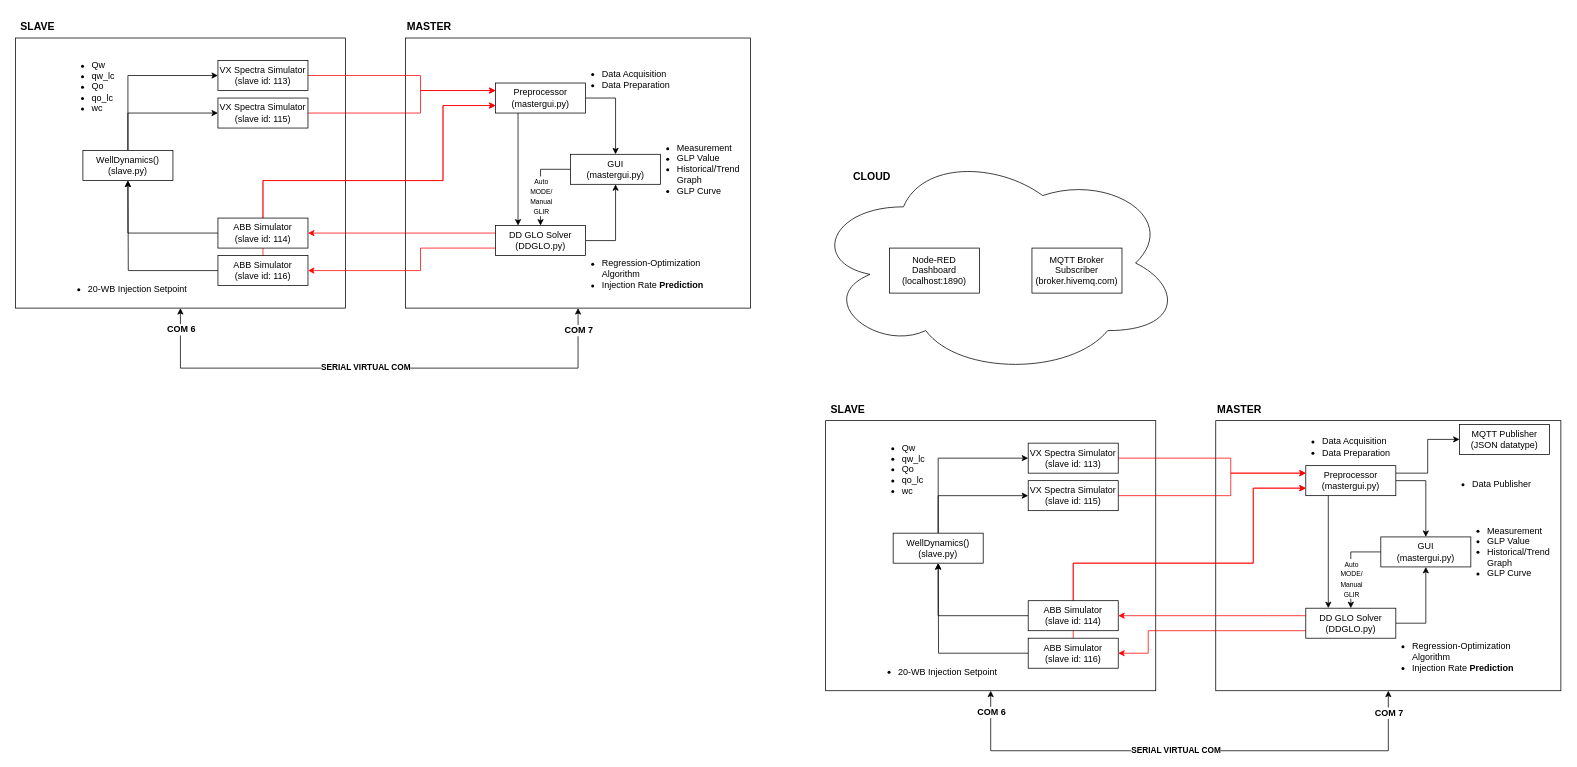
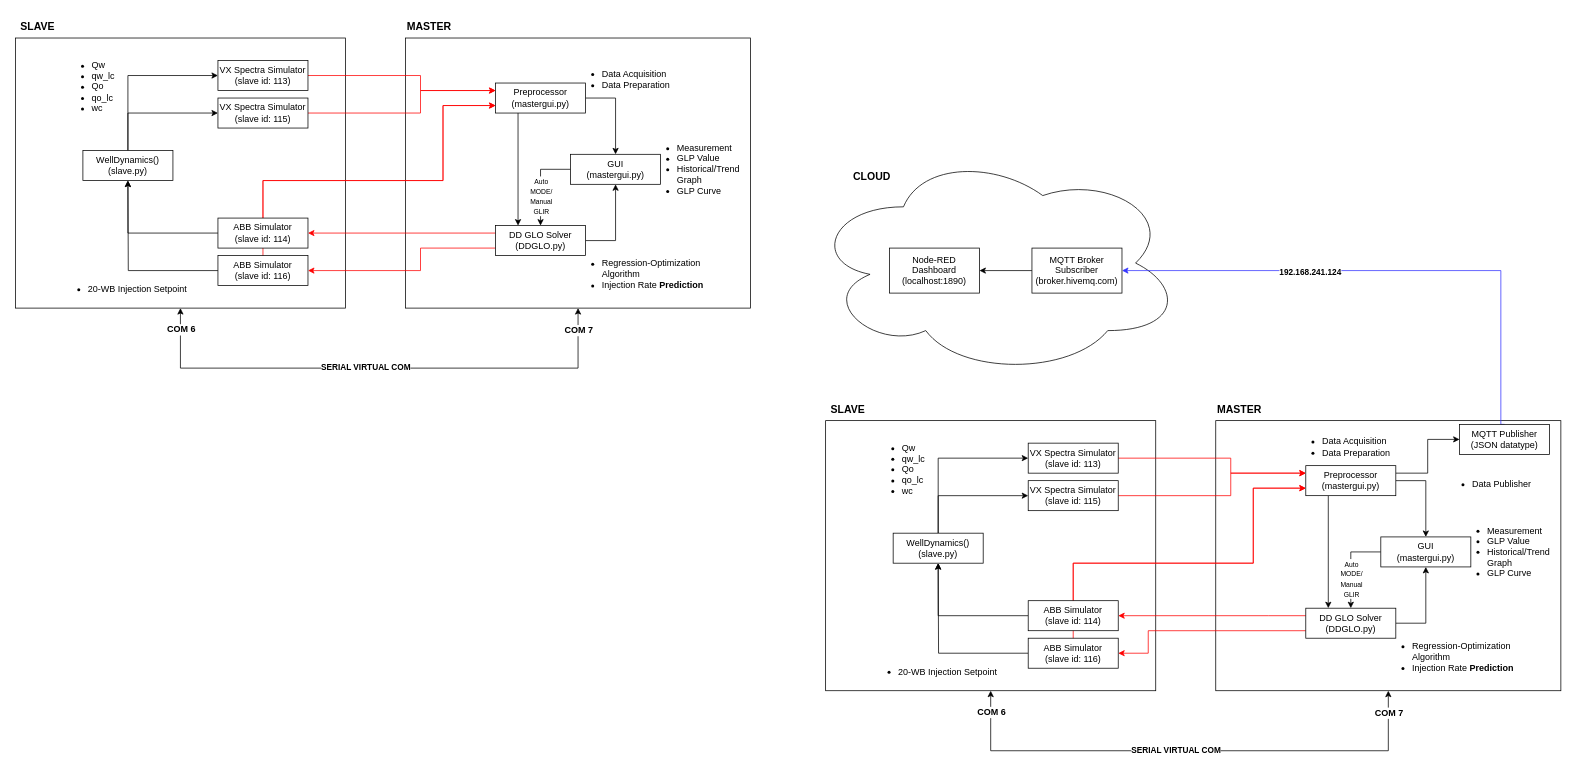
+ <mxCell id="81" style="edgeStyle=orthogonalEdgeStyle;rounded=0;orthogonalLoop=1;jettySize=auto;html=1;exitX=0;exitY=0.5;exitDx=0;exitDy=0;" edge="1" parent="1" source="82" target="80"><mxGeometry relative="1" as="geometry" /></mxCell>
+ <mxCell id="77" style="edgeStyle=orthogonalEdgeStyle;rounded=0;orthogonalLoop=1;jettySize=auto;html=1;exitX=0.5;exitY=0;exitDx=0;exitDy=0;entryX=1;entryY=0.5;entryDx=0;entryDy=0;strokeColor=#3333FF;" edge="1" parent="1" source="79" target="82"><mxGeometry relative="1" as="geometry"><Array as="points"><mxPoint x="2000" y="360" /></Array></mxGeometry></mxCell>
+ <mxCell id="78" value="&lt;b&gt;192.168.241.124&lt;/b&gt;" style="edgeLabel;html=1;align=center;verticalAlign=middle;resizable=0;points=[];" vertex="1" connectable="0" parent="77"><mxGeometry x="0.301" y="1" relative="1" as="geometry"><mxPoint as="offset" /></mxGeometry></mxCell>
